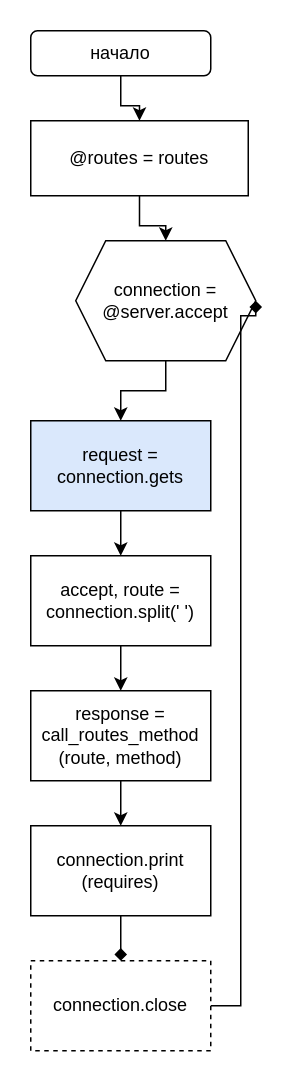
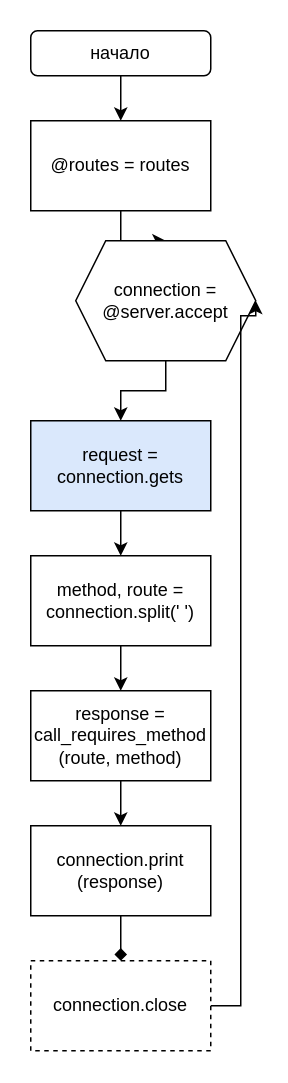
- <mxCell id="5" value="@routes = routes" style="rounded=0;whiteSpace=wrap;html=1;" vertex="1" parent="1"><mxGeometry x="20" y="80" width="145" height="50" as="geometry" /></mxCell>
+ <mxCell id="5" value="@routes = routes" style="rounded=0;whiteSpace=wrap;html=1;" vertex="1" parent="1"><mxGeometry x="20" y="80" width="120" height="60" as="geometry" /></mxCell>
- <mxCell id="16" style="edgeStyle=orthogonalEdgeStyle;rounded=0;orthogonalLoop=1;jettySize=auto;html=1;entryX=1;entryY=0.5;entryDx=0;entryDy=0;endArrow=diamond;" edge="1" parent="1" source="17" target="7"><mxGeometry relative="1" as="geometry"><Array as="points"><mxPoint x="160" y="670" /><mxPoint x="160" y="210" /></Array></mxGeometry></mxCell>
+ <mxCell id="16" style="edgeStyle=orthogonalEdgeStyle;rounded=0;orthogonalLoop=1;jettySize=auto;html=1;entryX=1;entryY=0.5;entryDx=0;entryDy=0;" edge="1" parent="1" source="17" target="7"><mxGeometry relative="1" as="geometry"><Array as="points"><mxPoint x="160" y="670" /><mxPoint x="160" y="210" /></Array></mxGeometry></mxCell>
- <mxCell id="11" value="accept, route = connection.split(' ')" style="rounded=0;whiteSpace=wrap;html=1;" vertex="1" parent="1"><mxGeometry x="20" y="370" width="120" height="60" as="geometry" /></mxCell>
+ <mxCell id="11" value="method, route = connection.split(' ')" style="rounded=0;whiteSpace=wrap;html=1;" vertex="1" parent="1"><mxGeometry x="20" y="370" width="120" height="60" as="geometry" /></mxCell>
- <mxCell id="13" value="&lt;div&gt;response = call_routes_method&lt;/div&gt;&lt;div&gt;(route, method)&lt;br&gt;&lt;/div&gt;" style="rounded=0;whiteSpace=wrap;html=1;" vertex="1" parent="1"><mxGeometry x="20" y="460" width="120" height="60" as="geometry" /></mxCell>
+ <mxCell id="13" value="&lt;div&gt;response = call_requires_method&lt;/div&gt;&lt;div&gt;(route, method)&lt;br&gt;&lt;/div&gt;" style="rounded=0;whiteSpace=wrap;html=1;" vertex="1" parent="1"><mxGeometry x="20" y="460" width="120" height="60" as="geometry" /></mxCell>
- <mxCell id="15" value="&lt;div&gt;connection.print&lt;/div&gt;&lt;div&gt;(requires)&lt;br&gt;&lt;/div&gt;" style="rounded=0;whiteSpace=wrap;html=1;" vertex="1" parent="1"><mxGeometry x="20" y="550" width="120" height="60" as="geometry" /></mxCell>
+ <mxCell id="15" value="&lt;div&gt;connection.print&lt;/div&gt;&lt;div&gt;(response)&lt;br&gt;&lt;/div&gt;" style="rounded=0;whiteSpace=wrap;html=1;" vertex="1" parent="1"><mxGeometry x="20" y="550" width="120" height="60" as="geometry" /></mxCell>
